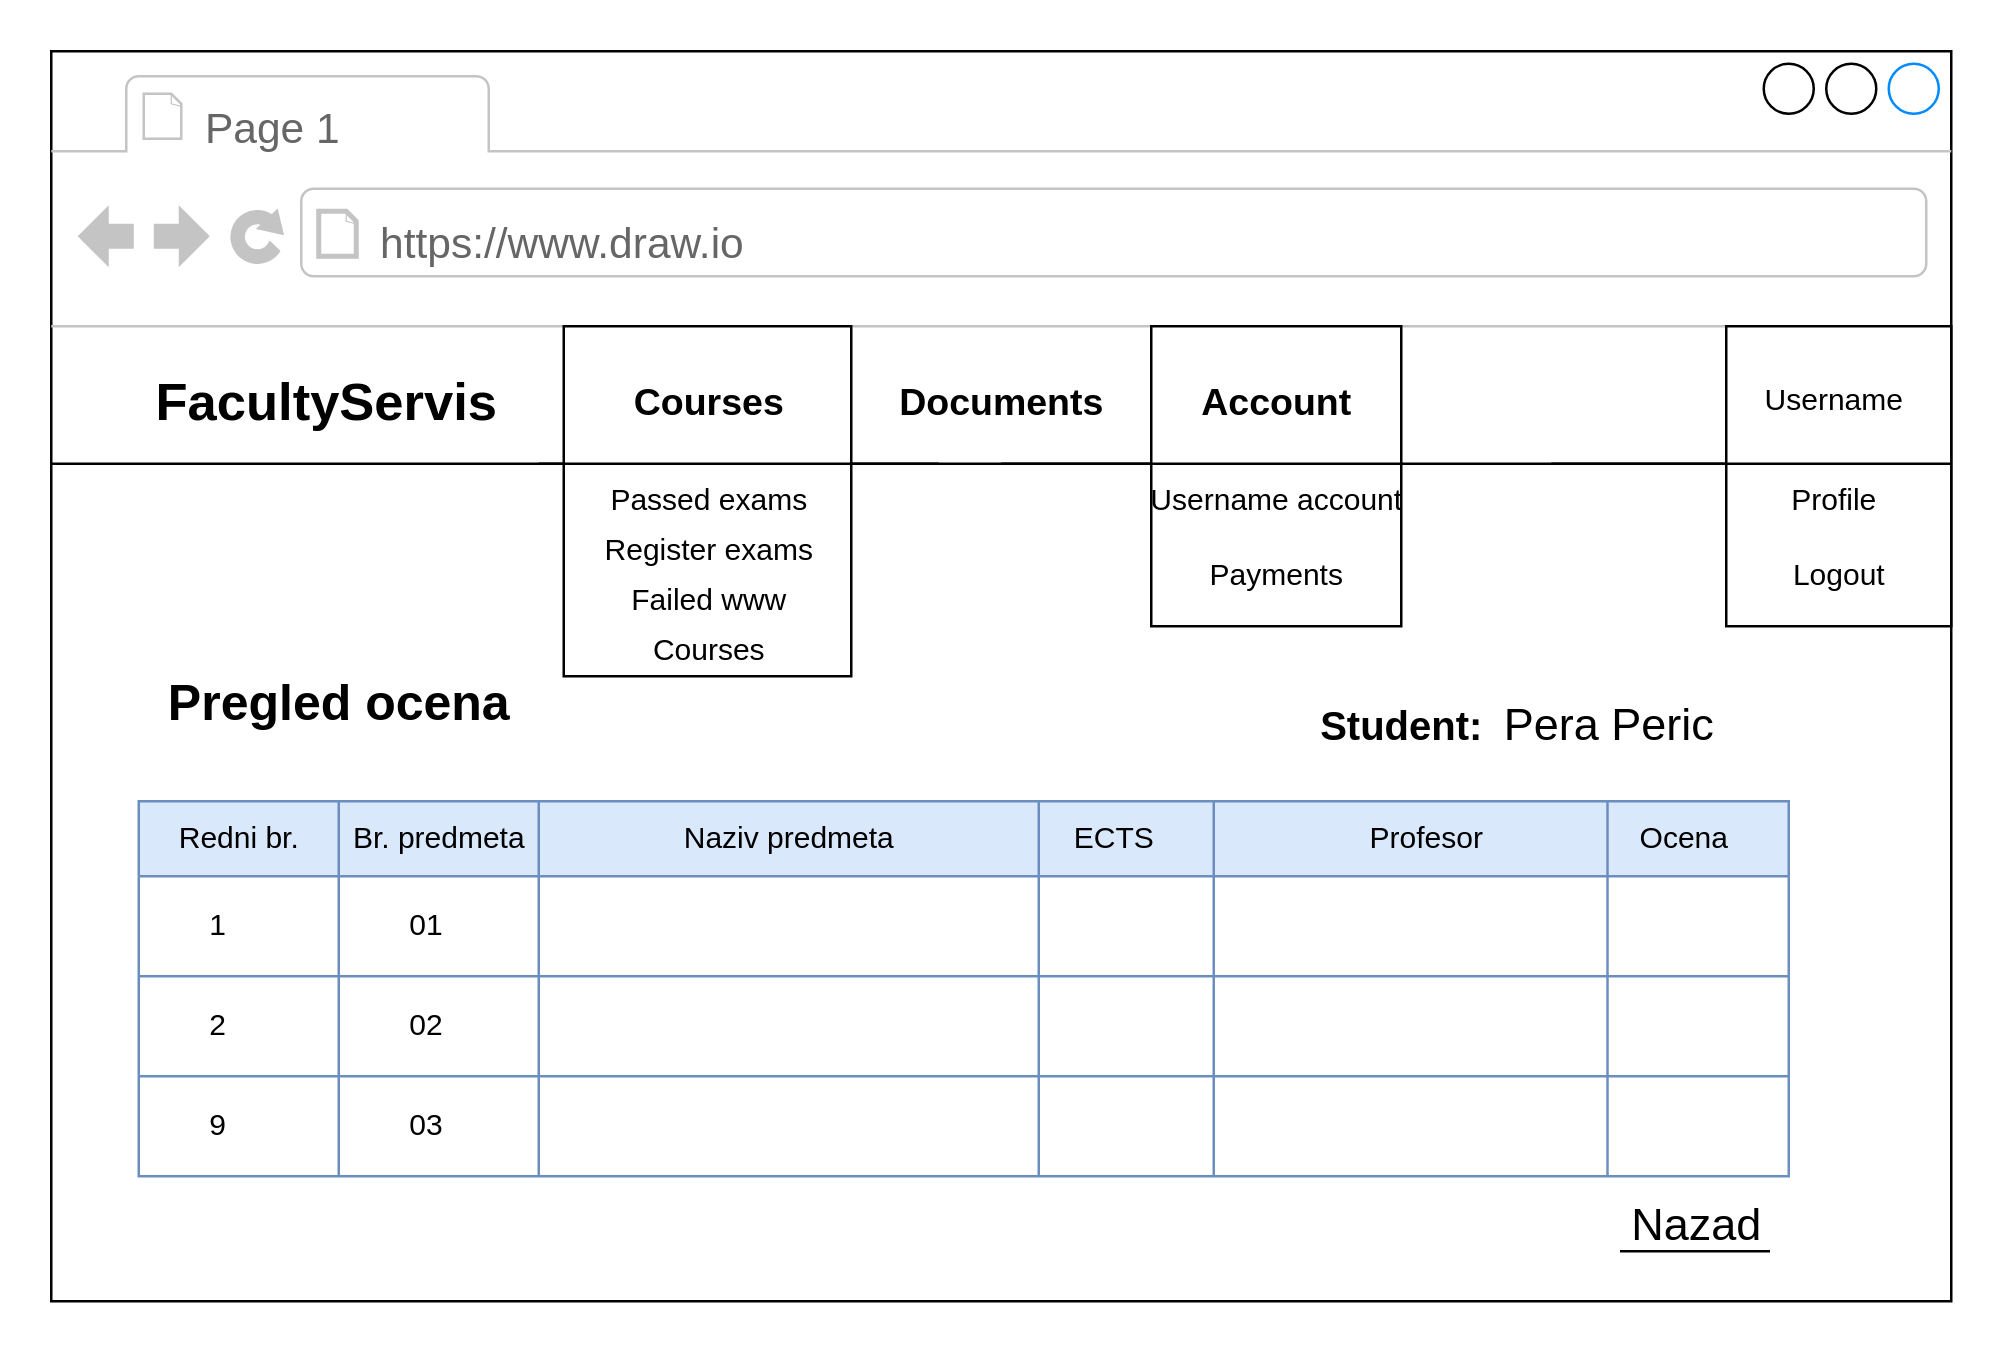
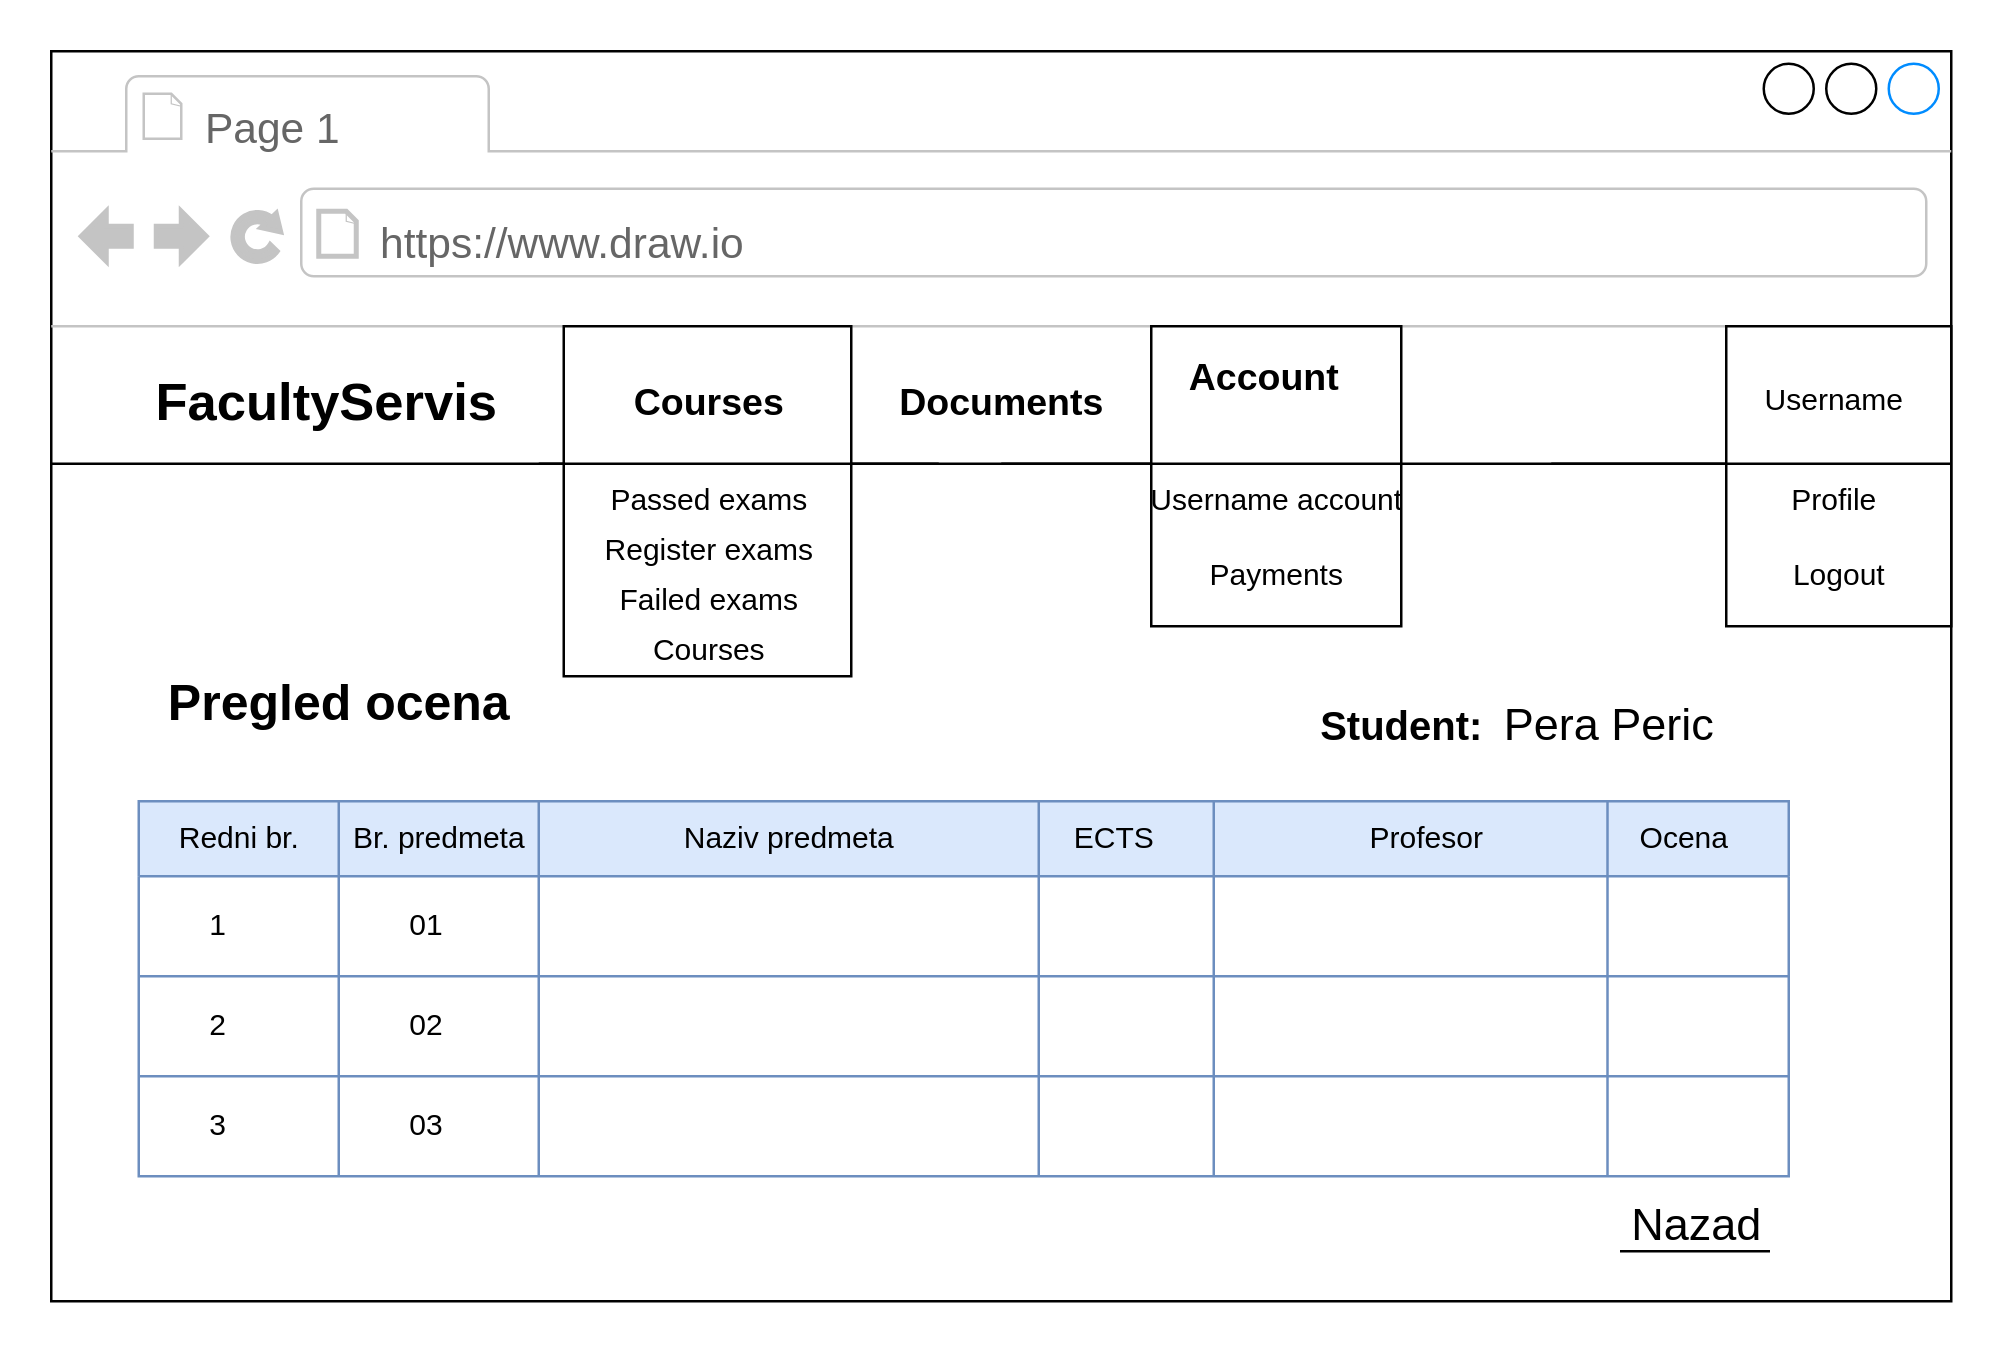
- <mxCell id="45" value="&lt;b&gt;&lt;font style=&quot;font-size: 15px&quot;&gt;Account&lt;/font&gt;&lt;/b&gt;" style="text;html=1;align=center;verticalAlign=middle;resizable=0;points=[];autosize=1;" vertex="1" parent="2"><mxGeometry x="450" y="130" width="80" height="20" as="geometry" /></mxCell>
+ <mxCell id="45" value="&lt;b&gt;&lt;font style=&quot;font-size: 15px&quot;&gt;Account&lt;/font&gt;&lt;/b&gt;" style="text;html=1;align=center;verticalAlign=middle;resizable=0;points=[];autosize=1;" vertex="1" parent="2"><mxGeometry x="445" y="120" width="80" height="20" as="geometry" /></mxCell>
- <mxCell id="41" value="Failed www" style="text;html=1;align=center;verticalAlign=middle;resizable=0;points=[];autosize=1;" vertex="1" parent="2"><mxGeometry x="217.5" y="210" width="90" height="20" as="geometry" /></mxCell>
+ <mxCell id="41" value="Failed exams" style="text;html=1;align=center;verticalAlign=middle;resizable=0;points=[];autosize=1;" vertex="1" parent="2"><mxGeometry x="217.5" y="210" width="90" height="20" as="geometry" /></mxCell>
- <mxCell id="17" value="&amp;nbsp; &amp;nbsp; &amp;nbsp; &amp;nbsp; 9&amp;nbsp; &amp;nbsp; &amp;nbsp; &amp;nbsp; &amp;nbsp; &amp;nbsp; &amp;nbsp; &amp;nbsp; &amp;nbsp; &amp;nbsp; &amp;nbsp; 03" style="shape=partialRectangle;html=1;whiteSpace=wrap;connectable=0;fillColor=none;top=0;left=0;bottom=0;right=0;overflow=hidden;align=left;" parent="16" vertex="1"><mxGeometry width="160" height="40" as="geometry" /></mxCell>
+ <mxCell id="17" value="&amp;nbsp; &amp;nbsp; &amp;nbsp; &amp;nbsp; 3&amp;nbsp; &amp;nbsp; &amp;nbsp; &amp;nbsp; &amp;nbsp; &amp;nbsp; &amp;nbsp; &amp;nbsp; &amp;nbsp; &amp;nbsp; &amp;nbsp; 03" style="shape=partialRectangle;html=1;whiteSpace=wrap;connectable=0;fillColor=none;top=0;left=0;bottom=0;right=0;overflow=hidden;align=left;" parent="16" vertex="1"><mxGeometry width="160" height="40" as="geometry" /></mxCell>
